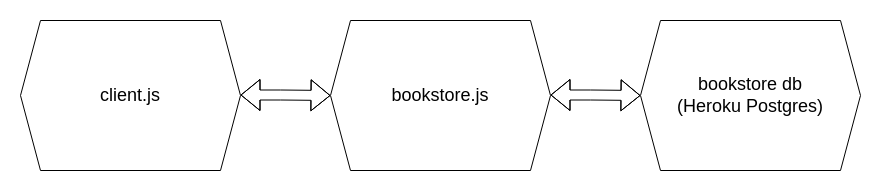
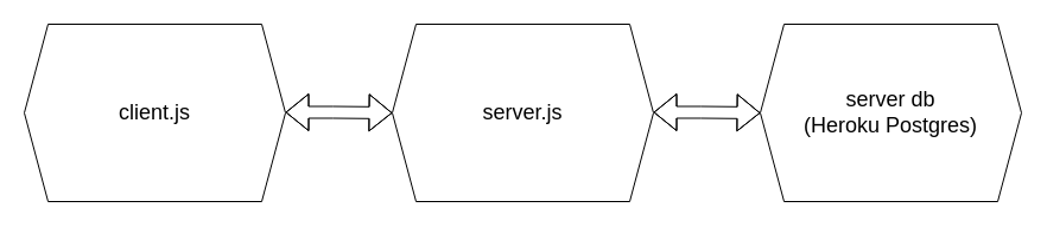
- <mxCell id="4" value="&lt;span style=&quot;font-size: 18px&quot;&gt;bookstore.js&lt;/span&gt;" style="shape=hexagon;perimeter=hexagonPerimeter2;whiteSpace=wrap;html=1;fixedSize=1;" vertex="1" parent="1"><mxGeometry x="330" y="20" width="220" height="150" as="geometry" /></mxCell>
+ <mxCell id="4" value="&lt;span style=&quot;font-size: 18px&quot;&gt;server.js&lt;/span&gt;" style="shape=hexagon;perimeter=hexagonPerimeter2;whiteSpace=wrap;html=1;fixedSize=1;" vertex="1" parent="1"><mxGeometry x="330" y="20" width="220" height="150" as="geometry" /></mxCell>
- <mxCell id="5" value="&lt;font style=&quot;font-size: 18px&quot;&gt;bookstore db &lt;br&gt;(Heroku Postgres)&lt;/font&gt;" style="shape=hexagon;perimeter=hexagonPerimeter2;whiteSpace=wrap;html=1;fixedSize=1;" vertex="1" parent="1"><mxGeometry x="640" y="20" width="220" height="150" as="geometry" /></mxCell>
+ <mxCell id="5" value="&lt;font style=&quot;font-size: 18px&quot;&gt;server db &lt;br&gt;(Heroku Postgres)&lt;/font&gt;" style="shape=hexagon;perimeter=hexagonPerimeter2;whiteSpace=wrap;html=1;fixedSize=1;" vertex="1" parent="1"><mxGeometry x="640" y="20" width="220" height="150" as="geometry" /></mxCell>
